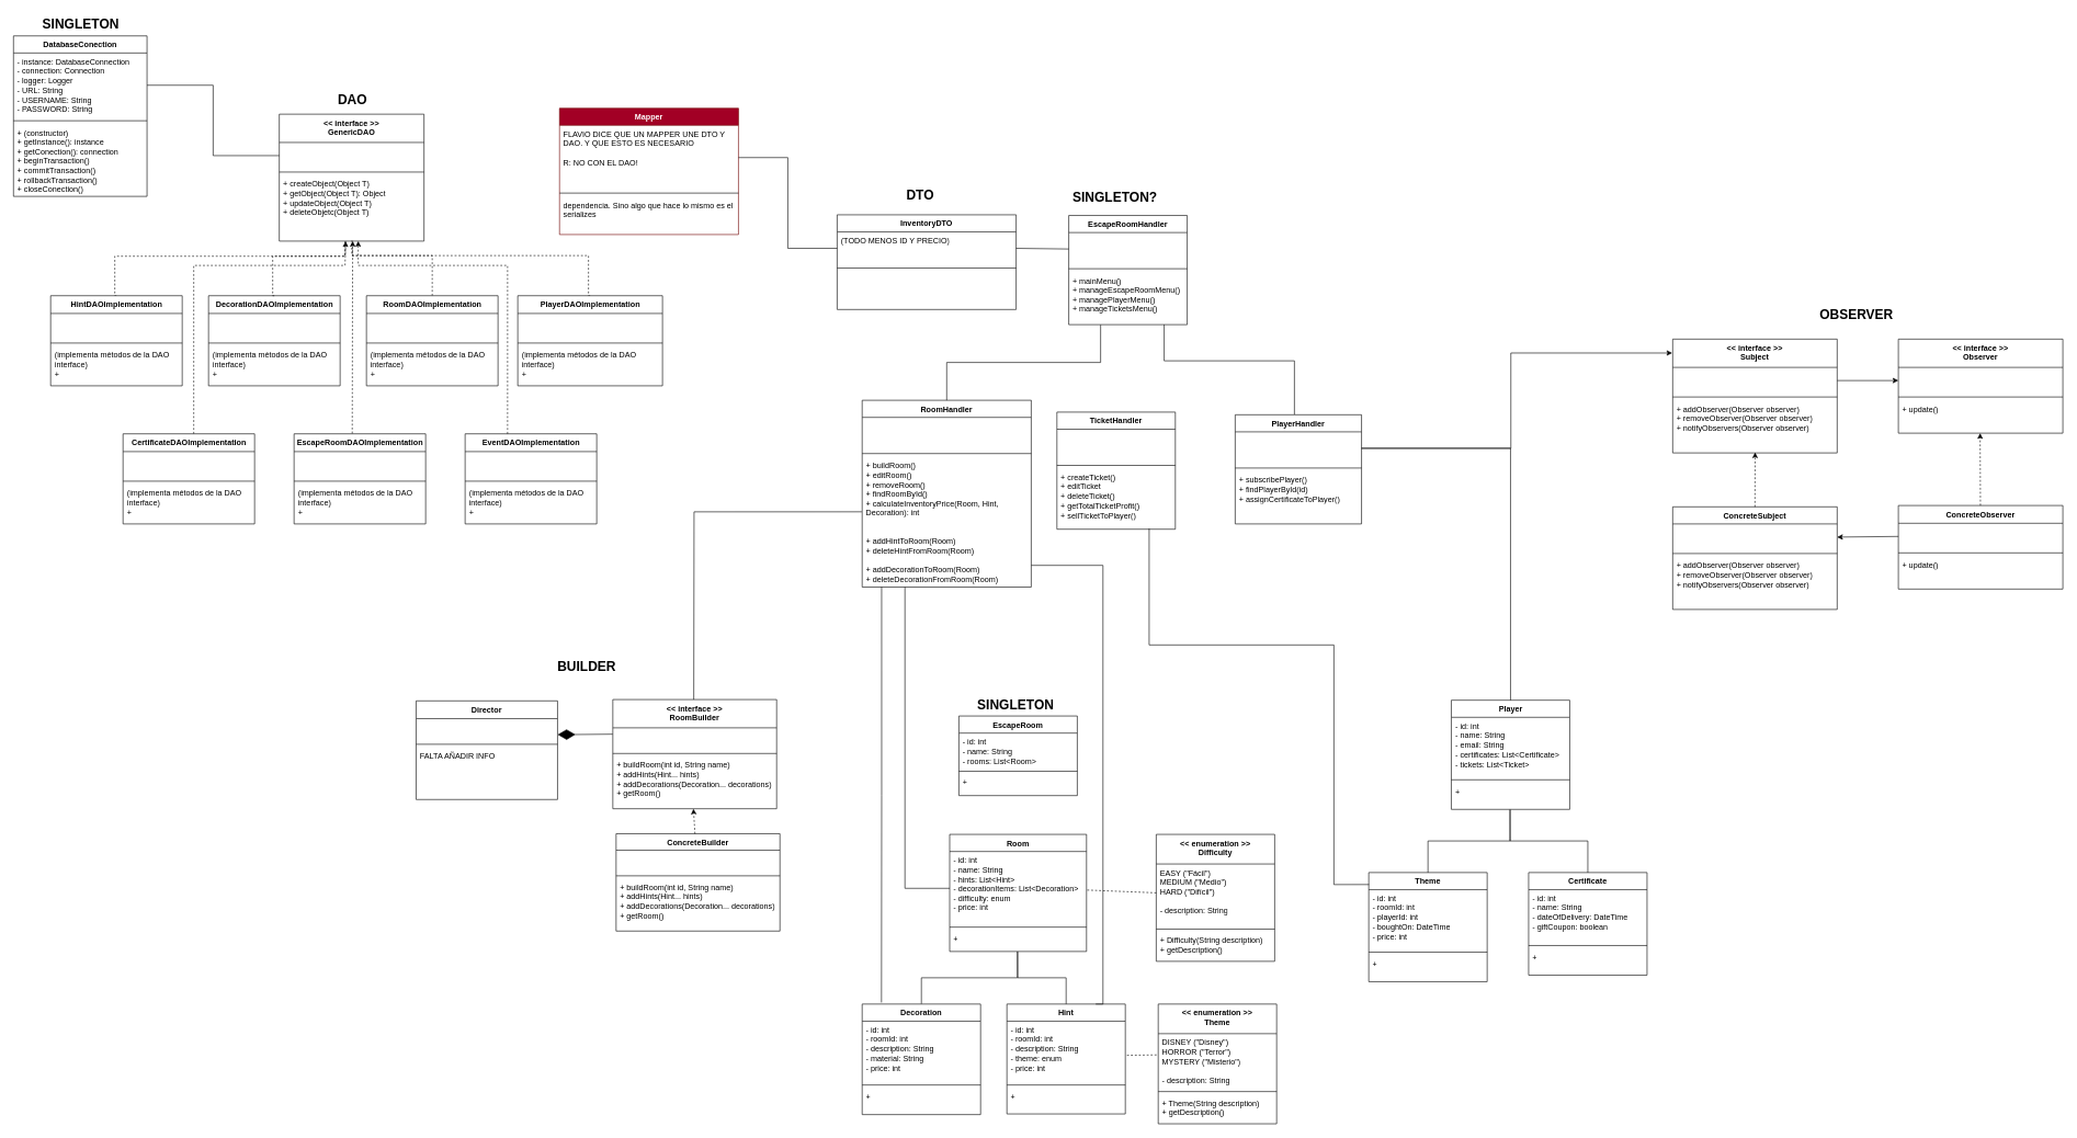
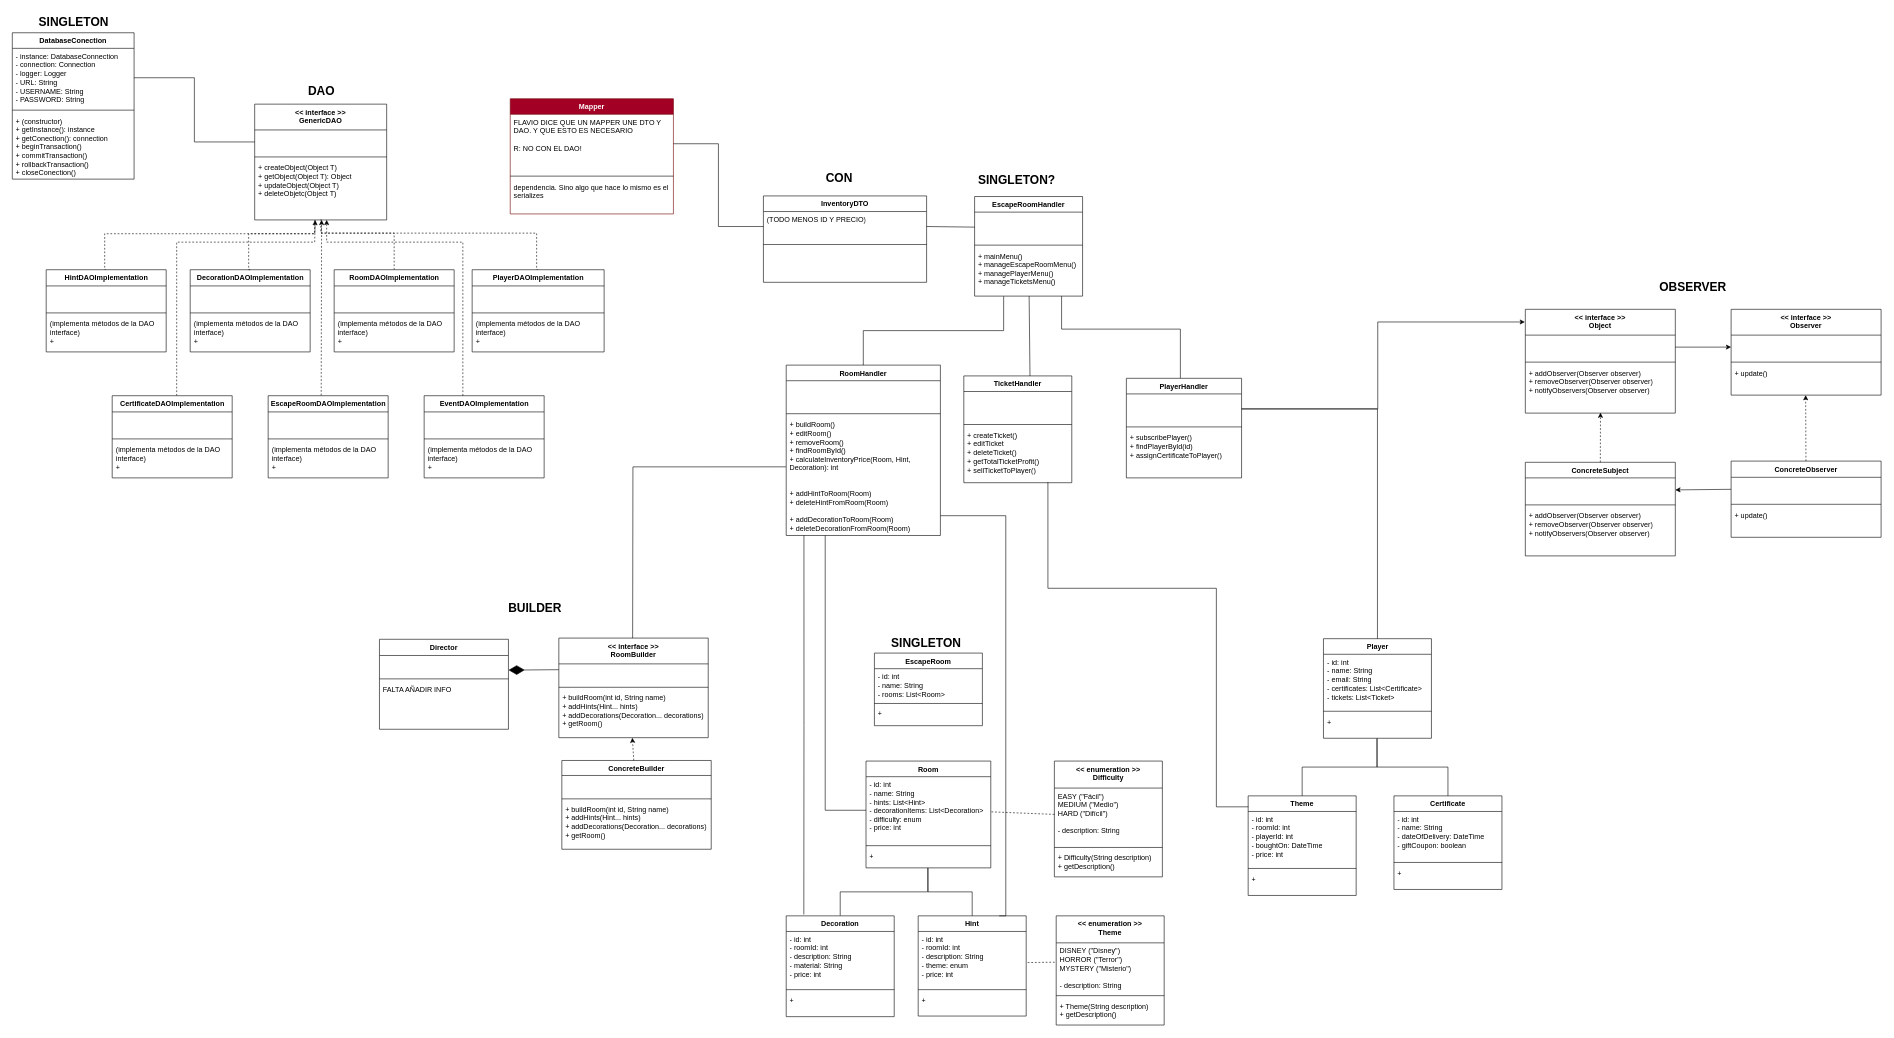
- <mxCell id="123" value="DTO" style="text;html=1;align=center;verticalAlign=middle;resizable=0;points=[];autosize=1;strokeColor=none;fillColor=none;fontStyle=1;fontFamily=Helvetica;fontSize=20;fontColor=light-dark(#000000,#99FFFF);" parent="1" vertex="1"><mxGeometry x="1369" y="277" width="58" height="36" as="geometry" /></mxCell>
+ <mxCell id="123" value="CON" style="text;html=1;align=center;verticalAlign=middle;resizable=0;points=[];autosize=1;strokeColor=none;fillColor=none;fontStyle=1;fontFamily=Helvetica;fontSize=20;fontColor=light-dark(#000000,#99FFFF);" parent="1" vertex="1"><mxGeometry x="1369" y="277" width="58" height="36" as="geometry" /></mxCell>
- <mxCell id="52" value="&lt;div&gt;&amp;lt;&amp;lt; interface &amp;gt;&amp;gt;&lt;/div&gt;&lt;div&gt;Subject&lt;/div&gt;" style="swimlane;fontStyle=1;align=center;verticalAlign=top;childLayout=stackLayout;horizontal=1;startSize=43;horizontalStack=0;resizeParent=1;resizeParentMax=0;resizeLast=0;collapsible=1;marginBottom=0;whiteSpace=wrap;html=1;strokeColor=default;fontFamily=Helvetica;fontSize=12;fontColor=default;fillColor=default;" parent="1" vertex="1"><mxGeometry x="2542" y="515" width="250" height="173" as="geometry"><mxRectangle x="410" y="210" width="100" height="30" as="alternateBounds" /></mxGeometry></mxCell>
+ <mxCell id="52" value="&lt;div&gt;&amp;lt;&amp;lt; interface &amp;gt;&amp;gt;&lt;/div&gt;&lt;div&gt;Object&lt;/div&gt;" style="swimlane;fontStyle=1;align=center;verticalAlign=top;childLayout=stackLayout;horizontal=1;startSize=43;horizontalStack=0;resizeParent=1;resizeParentMax=0;resizeLast=0;collapsible=1;marginBottom=0;whiteSpace=wrap;html=1;strokeColor=default;fontFamily=Helvetica;fontSize=12;fontColor=default;fillColor=default;" parent="1" vertex="1"><mxGeometry x="2542" y="515" width="250" height="173" as="geometry"><mxRectangle x="410" y="210" width="100" height="30" as="alternateBounds" /></mxGeometry></mxCell>
+ <mxCell id="68" style="rounded=0;orthogonalLoop=1;jettySize=auto;html=1;entryX=0.613;entryY=0.002;entryDx=0;entryDy=0;entryPerimeter=0;strokeColor=default;align=center;verticalAlign=middle;fontFamily=Helvetica;fontSize=11;fontColor=default;labelBackgroundColor=default;startFill=0;endArrow=none;" parent="1" source="70" target="74" edge="1"><mxGeometry relative="1" as="geometry"><mxPoint x="1714" y="595.456" as="targetPoint" /></mxGeometry></mxCell>
